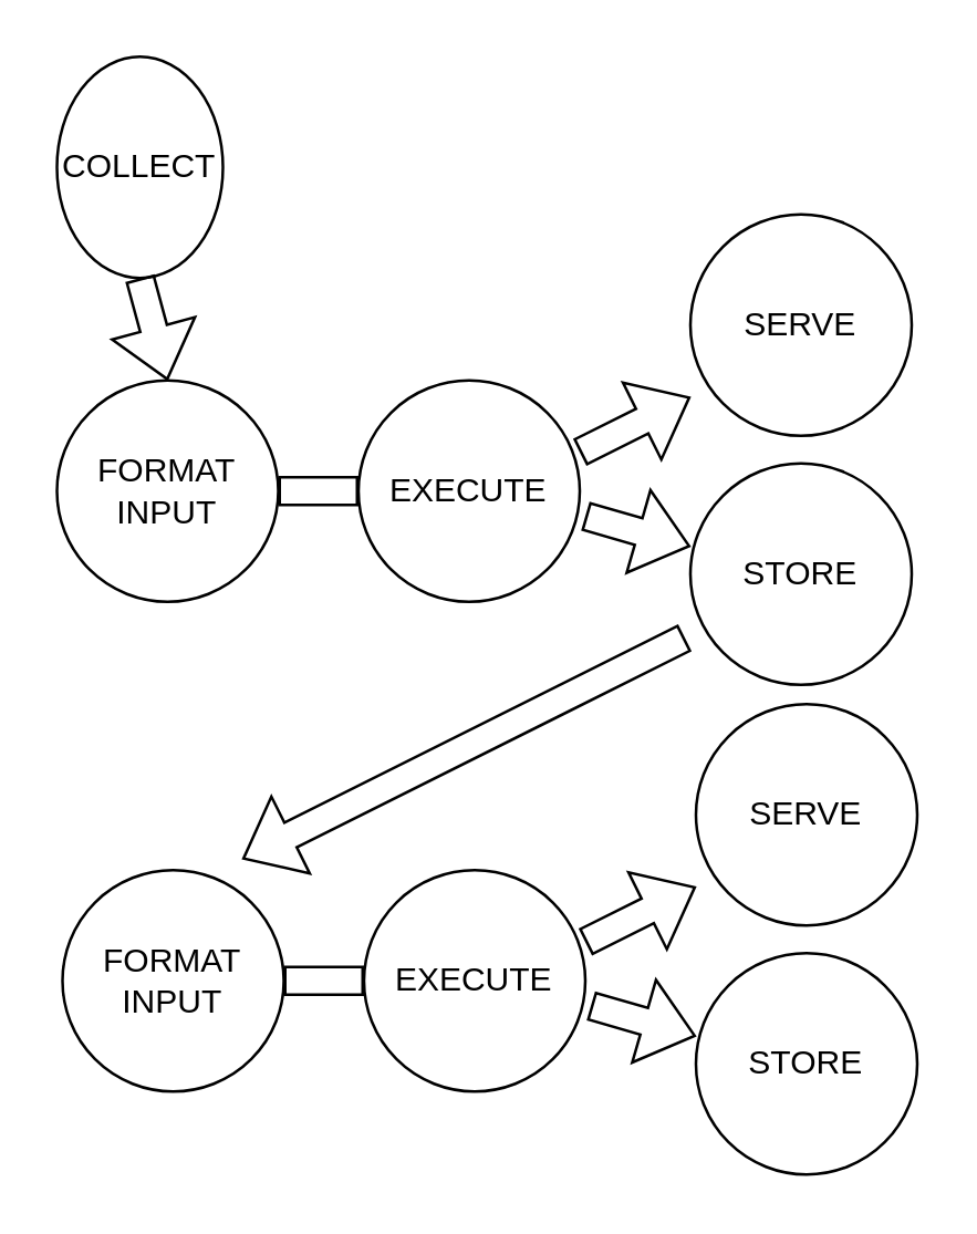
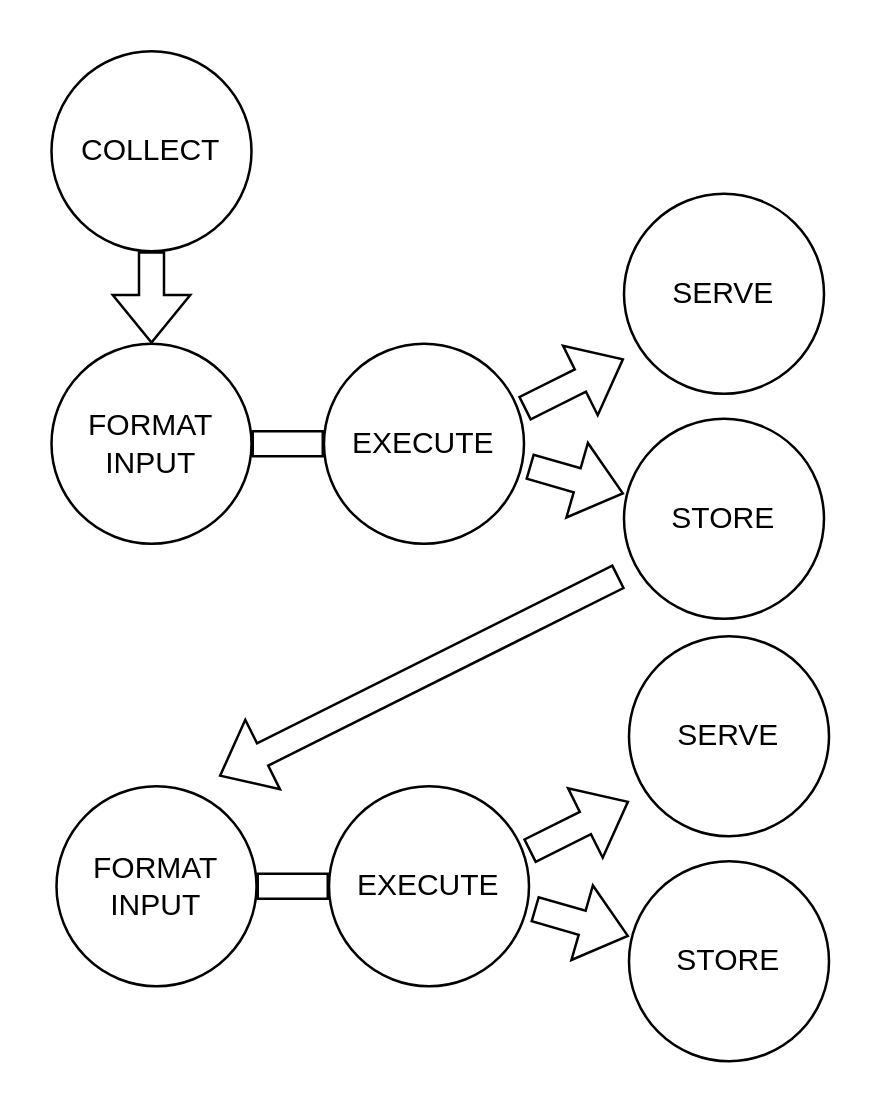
- <mxCell id="2" value="COLLECT" style="ellipse;whiteSpace=wrap;html=1;aspect=fixed;" vertex="1" parent="1"><mxGeometry x="20" y="20" width="60" height="80" as="geometry" /></mxCell>
+ <mxCell id="2" value="COLLECT" style="ellipse;whiteSpace=wrap;html=1;aspect=fixed;" vertex="1" parent="1"><mxGeometry x="20" y="20" width="80" height="80" as="geometry" /></mxCell>
